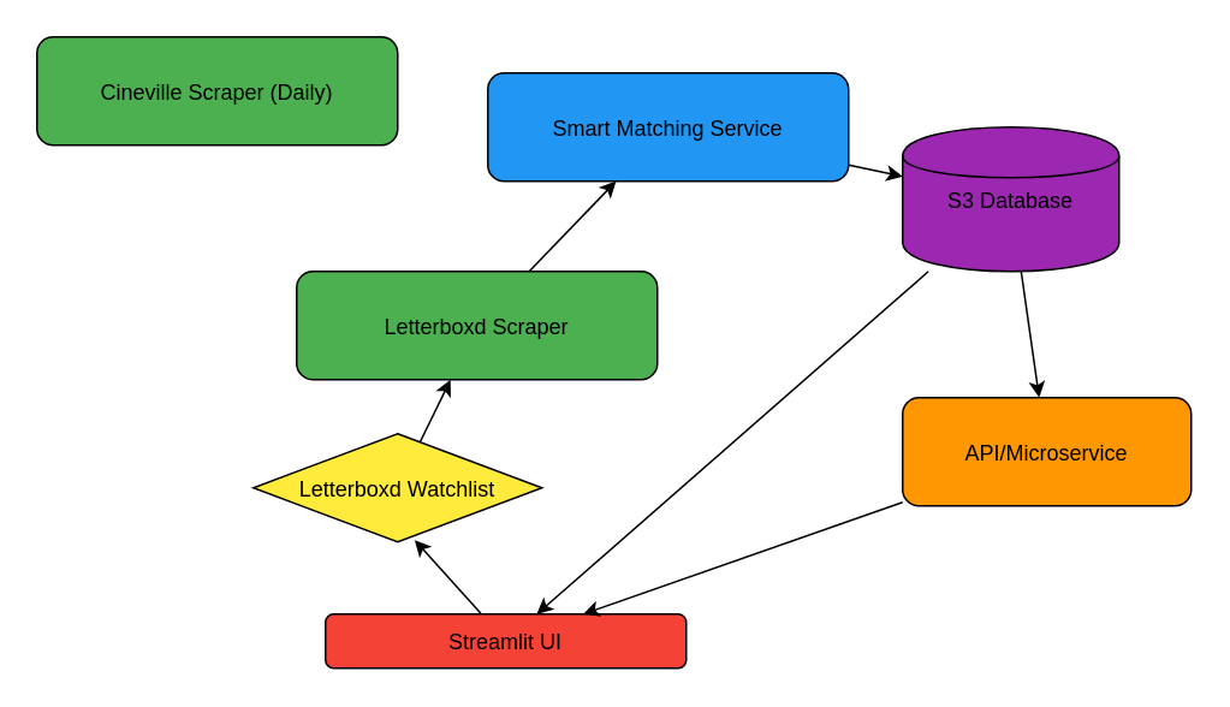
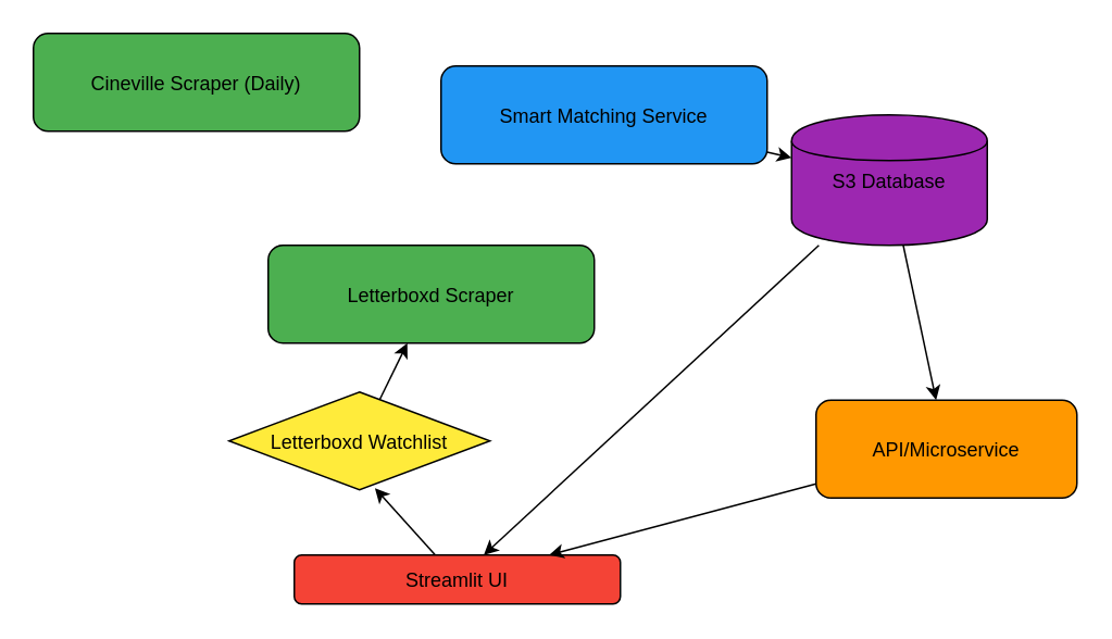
- <mxCell id="6" value="S3 Database" style="shape=cylinder;strokeColor=#000000;fillColor=#9C27B0;" parent="1" vertex="1"><mxGeometry x="500" y="70" width="120" height="80" as="geometry" /></mxCell>
+ <mxCell id="6" value="S3 Database" style="shape=cylinder;strokeColor=#000000;fillColor=#9C27B0;" parent="1" vertex="1"><mxGeometry x="485" y="70" width="120" height="80" as="geometry" /></mxCell>
- <mxCell id="10" parent="1" source="4" target="5" edge="1"><mxGeometry relative="1" as="geometry" /></mxCell>
- <mxCell id="8" value="API/Microservice" style="rounded=1;strokeColor=#000000;fillColor=#FF9800;" parent="1" vertex="1"><mxGeometry x="500" y="220" width="160" height="60" as="geometry" /></mxCell>
+ <mxCell id="8" value="API/Microservice" style="rounded=1;strokeColor=#000000;fillColor=#FF9800;" parent="1" vertex="1"><mxGeometry x="500" y="245" width="160" height="60" as="geometry" /></mxCell>
